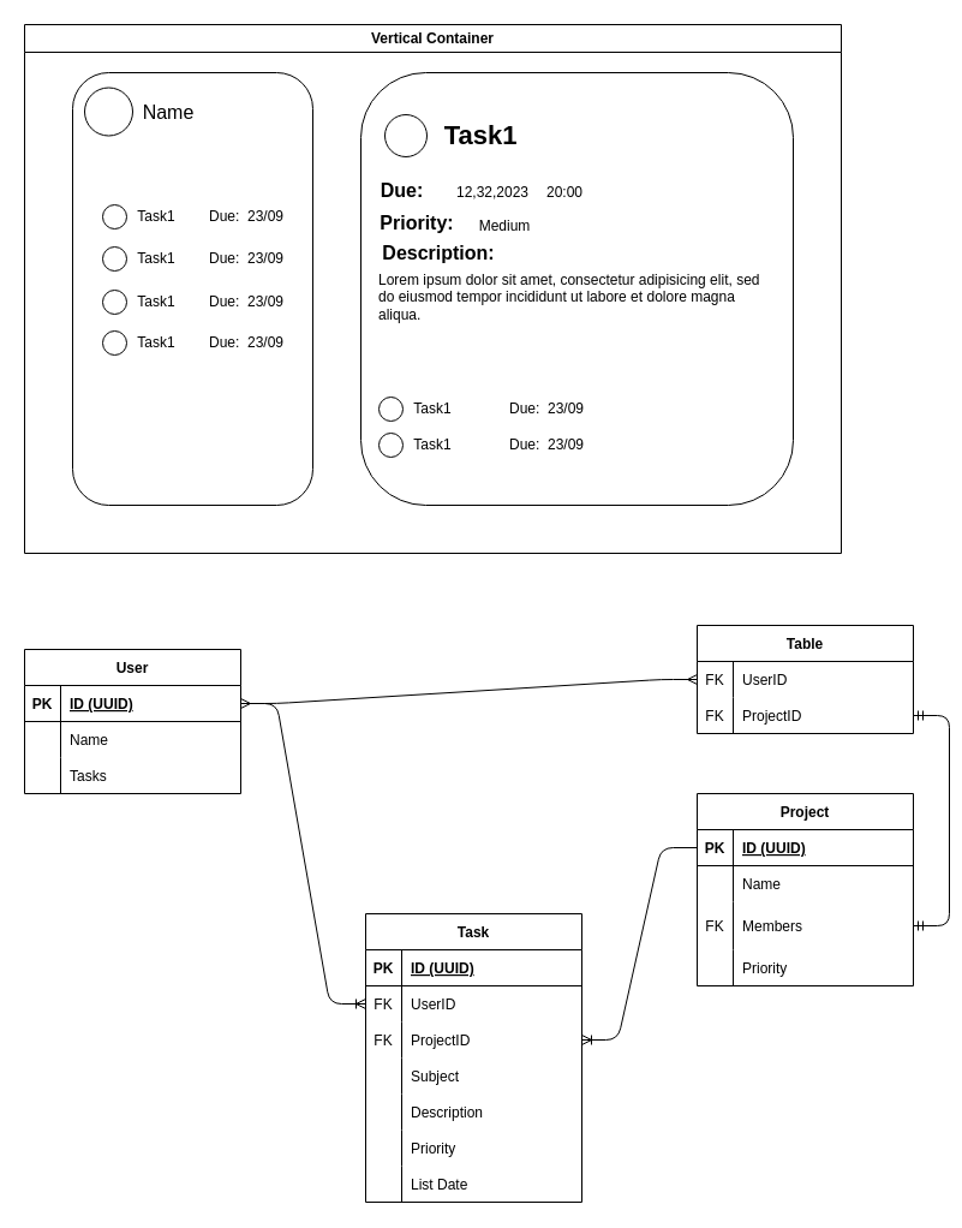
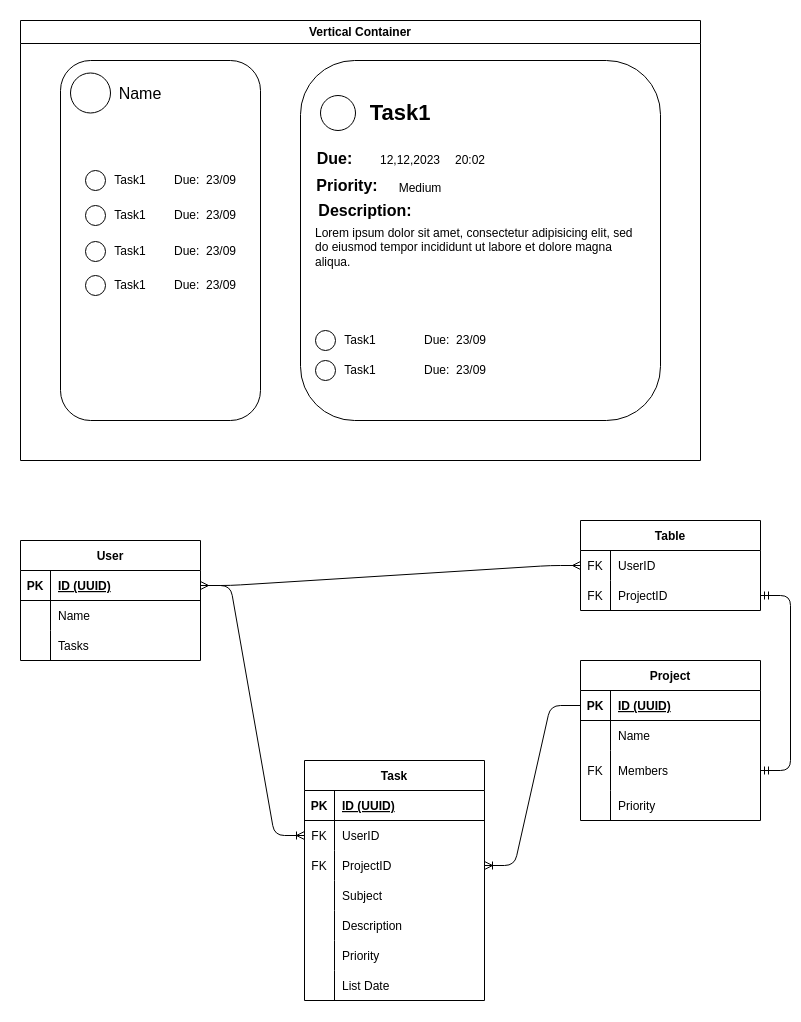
- <mxCell id="22" value="12,32,2023" style="text;html=1;strokeColor=none;fillColor=none;align=center;verticalAlign=middle;whiteSpace=wrap;rounded=0;" parent="2" vertex="1"><mxGeometry x="360" y="125" width="60" height="30" as="geometry" /></mxCell>
+ <mxCell id="22" value="12,12,2023" style="text;html=1;strokeColor=none;fillColor=none;align=center;verticalAlign=middle;whiteSpace=wrap;rounded=0;" parent="2" vertex="1"><mxGeometry x="360" y="125" width="60" height="30" as="geometry" /></mxCell>
- <mxCell id="23" value="20:00" style="text;html=1;strokeColor=none;fillColor=none;align=center;verticalAlign=middle;whiteSpace=wrap;rounded=0;" parent="2" vertex="1"><mxGeometry x="420" y="125" width="60" height="30" as="geometry" /></mxCell>
+ <mxCell id="23" value="20:02" style="text;html=1;strokeColor=none;fillColor=none;align=center;verticalAlign=middle;whiteSpace=wrap;rounded=0;" parent="2" vertex="1"><mxGeometry x="420" y="125" width="60" height="30" as="geometry" /></mxCell>
